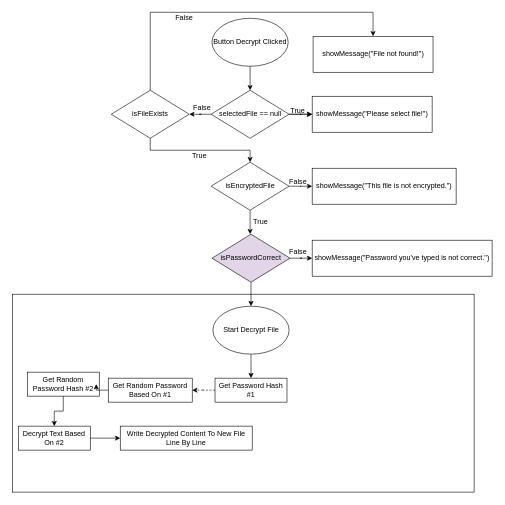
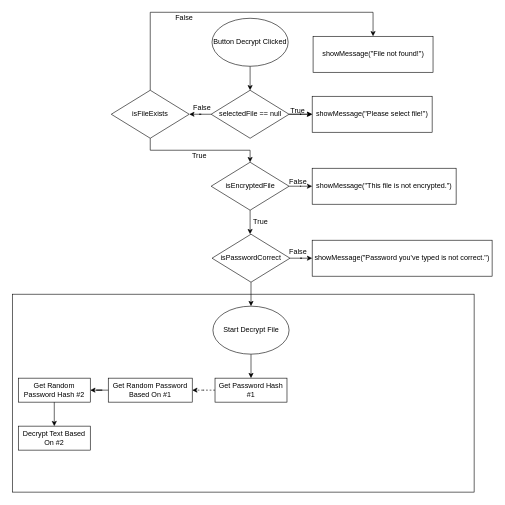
- <mxCell id="18" value="isPasswordCorrect" style="rhombus;whiteSpace=wrap;html=1;fillColor=#e1d5e7;" parent="1" vertex="1"><mxGeometry x="353" y="390" width="130" height="80" as="geometry" /></mxCell>
+ <mxCell id="18" value="isPasswordCorrect" style="rhombus;whiteSpace=wrap;html=1;" parent="1" vertex="1"><mxGeometry x="353" y="390" width="130" height="80" as="geometry" /></mxCell>
- <mxCell id="28" value="Get Random Password Hash #2" style="rounded=0;whiteSpace=wrap;html=1;fillColor=none;" parent="1" vertex="1"><mxGeometry x="45" y="620" width="120" height="40" as="geometry" /></mxCell>
+ <mxCell id="28" value="Get Random Password Hash #2" style="rounded=0;whiteSpace=wrap;html=1;fillColor=none;" parent="1" vertex="1"><mxGeometry x="30" y="630" width="120" height="40" as="geometry" /></mxCell>
- <mxCell id="29" value="" style="edgeStyle=orthogonalEdgeStyle;rounded=0;orthogonalLoop=1;jettySize=auto;html=1;" parent="1" source="30" target="31" edge="1"><mxGeometry relative="1" as="geometry" /></mxCell>
- <mxCell id="31" value="Write Decrypted Content To New File Line By Line" style="rounded=0;whiteSpace=wrap;html=1;fillColor=none;" parent="1" vertex="1"><mxGeometry x="200" y="710" width="220" height="40" as="geometry" /></mxCell>
